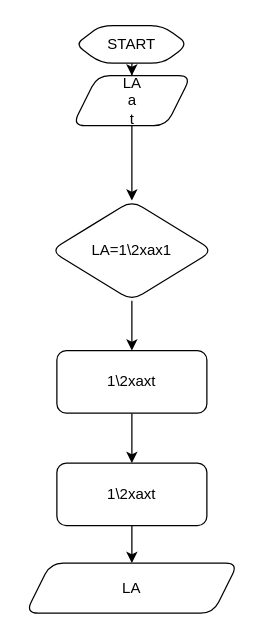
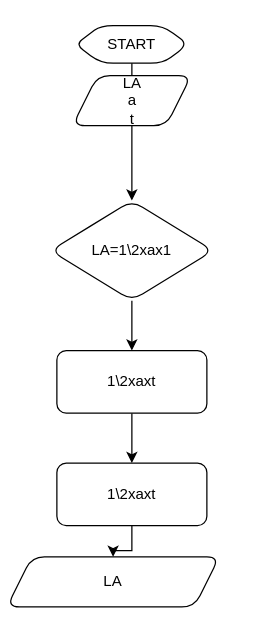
- <mxCell id="2" value="" style="edgeStyle=orthogonalEdgeStyle;rounded=0;orthogonalLoop=1;jettySize=auto;html=1;" edge="1" parent="1" source="3" target="5"><mxGeometry relative="1" as="geometry" /></mxCell>
+ <mxCell id="2" value="" style="edgeStyle=orthogonalEdgeStyle;rounded=0;orthogonalLoop=1;jettySize=auto;html=1;endArrow=none;" edge="1" parent="1" source="3" target="5"><mxGeometry relative="1" as="geometry" /></mxCell>
- <mxCell id="12" value="LA" style="shape=parallelogram;perimeter=parallelogramPerimeter;whiteSpace=wrap;html=1;fixedSize=1;rounded=1;" vertex="1" parent="1"><mxGeometry x="20" y="450" width="170" height="40" as="geometry" /></mxCell>
+ <mxCell id="12" value="LA" style="shape=parallelogram;perimeter=parallelogramPerimeter;whiteSpace=wrap;html=1;fixedSize=1;rounded=1;" vertex="1" parent="1"><mxGeometry x="5" y="445" width="170" height="40" as="geometry" /></mxCell>
